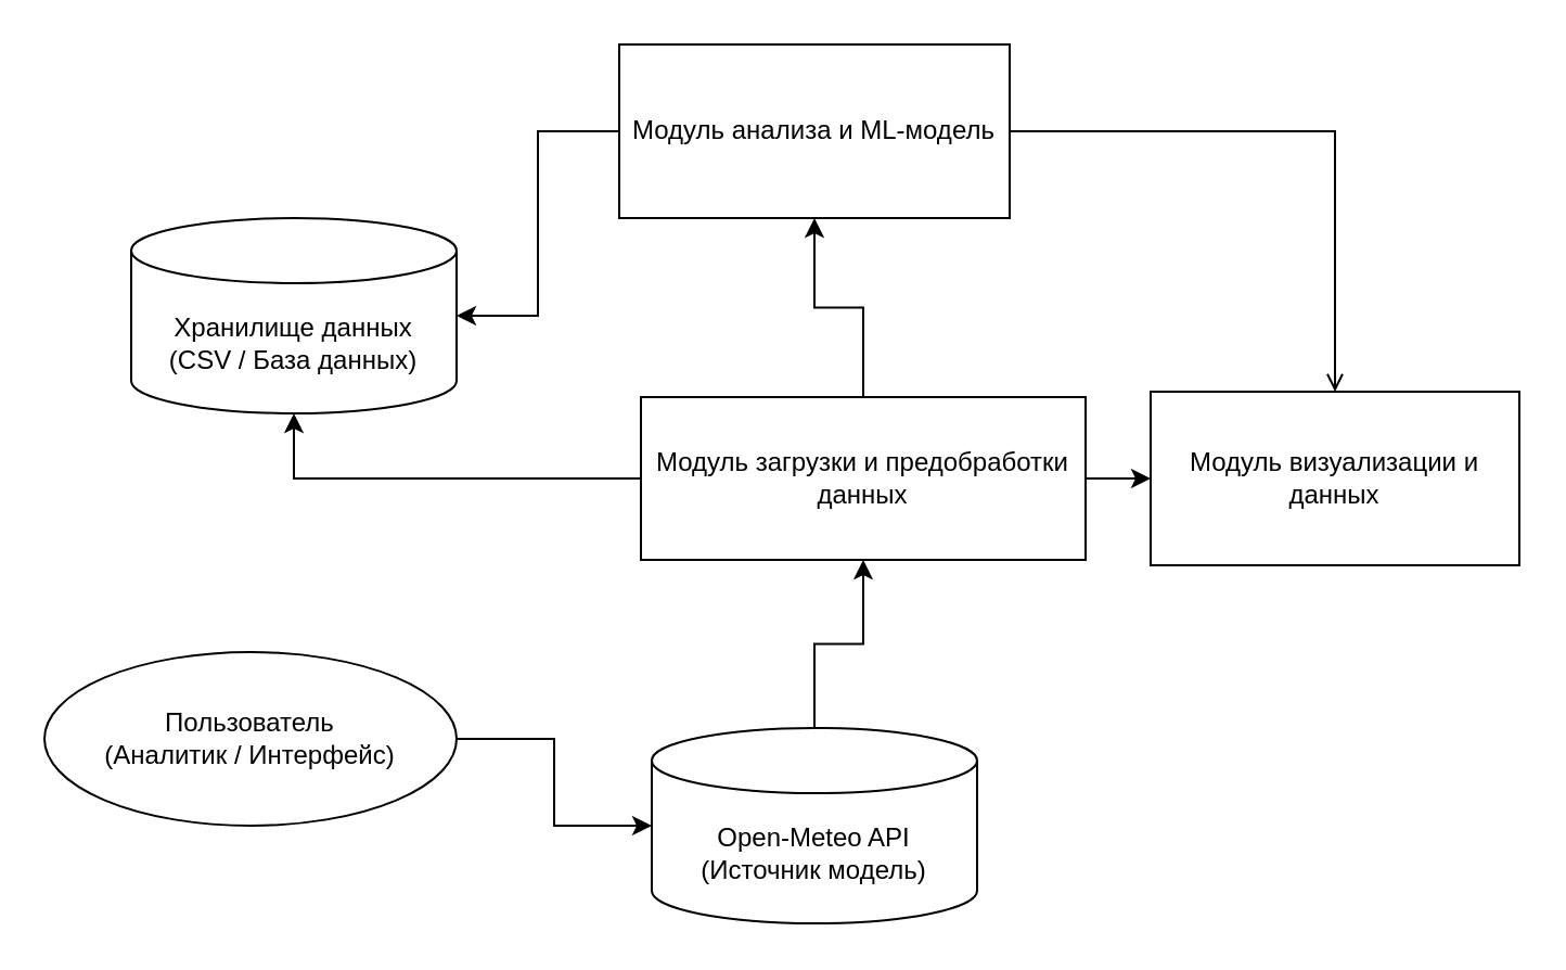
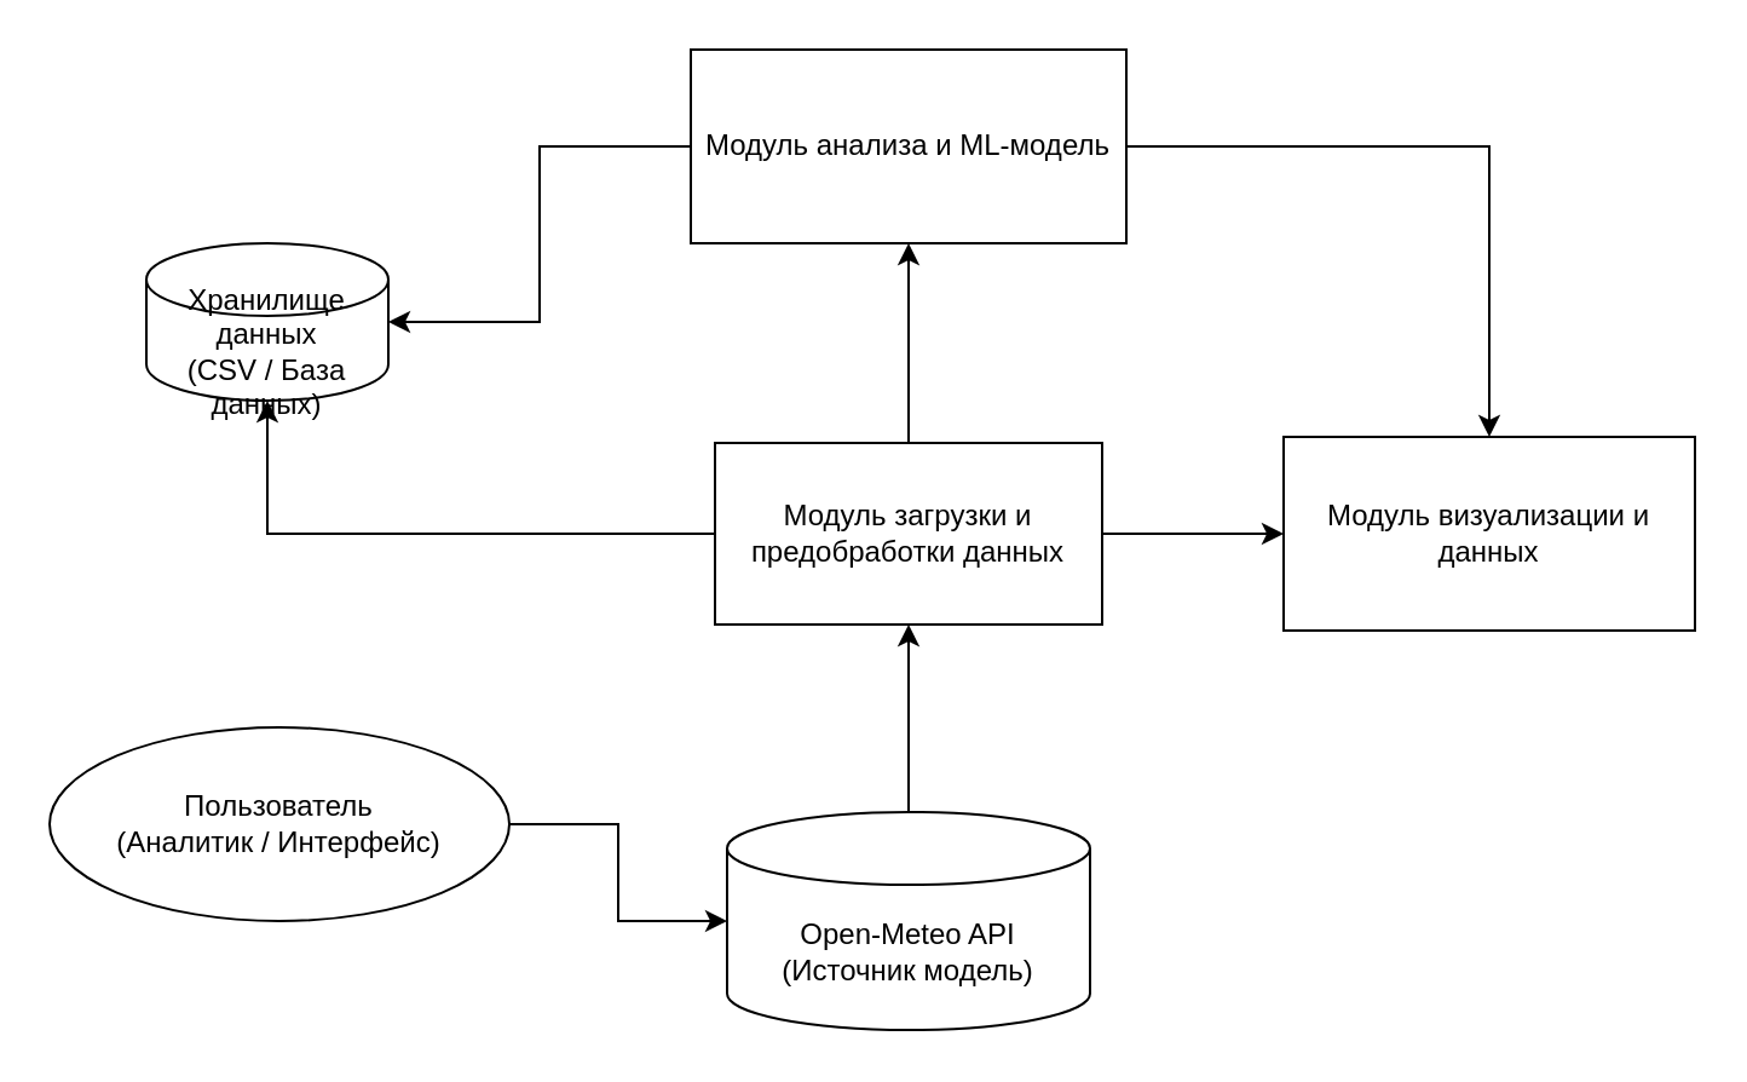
- <mxCell id="7" value="Хранилище данных&lt;br&gt;(CSV / База данных)" style="shape=cylinder3;whiteSpace=wrap;html=1;boundedLbl=1;backgroundOutline=1;size=15;" parent="1" vertex="1"><mxGeometry x="60" y="100" width="150" height="90" as="geometry" /></mxCell>
+ <mxCell id="7" value="Хранилище данных&lt;br&gt;(CSV / База данных)" style="shape=cylinder3;whiteSpace=wrap;html=1;boundedLbl=1;backgroundOutline=1;size=15;" parent="1" vertex="1"><mxGeometry x="60" y="100" width="100" height="65" as="geometry" /></mxCell>
- <mxCell id="8" style="edgeStyle=orthogonalEdgeStyle;rounded=0;orthogonalLoop=1;jettySize=auto;html=1;endArrow=open;" edge="1" parent="1" source="9" target="10"><mxGeometry relative="1" as="geometry" /></mxCell>
+ <mxCell id="8" style="edgeStyle=orthogonalEdgeStyle;rounded=0;orthogonalLoop=1;jettySize=auto;html=1;" edge="1" parent="1" source="9" target="10"><mxGeometry relative="1" as="geometry" /></mxCell>
- <mxCell id="6" value="Модуль загрузки и предобработки данных" style="rounded=0;whiteSpace=wrap;html=1;" parent="1" vertex="1"><mxGeometry x="295" y="182.5" width="205" height="75" as="geometry" /></mxCell>
+ <mxCell id="6" value="Модуль загрузки и предобработки данных" style="rounded=0;whiteSpace=wrap;html=1;" parent="1" vertex="1"><mxGeometry x="295" y="182.5" width="160" height="75" as="geometry" /></mxCell>
